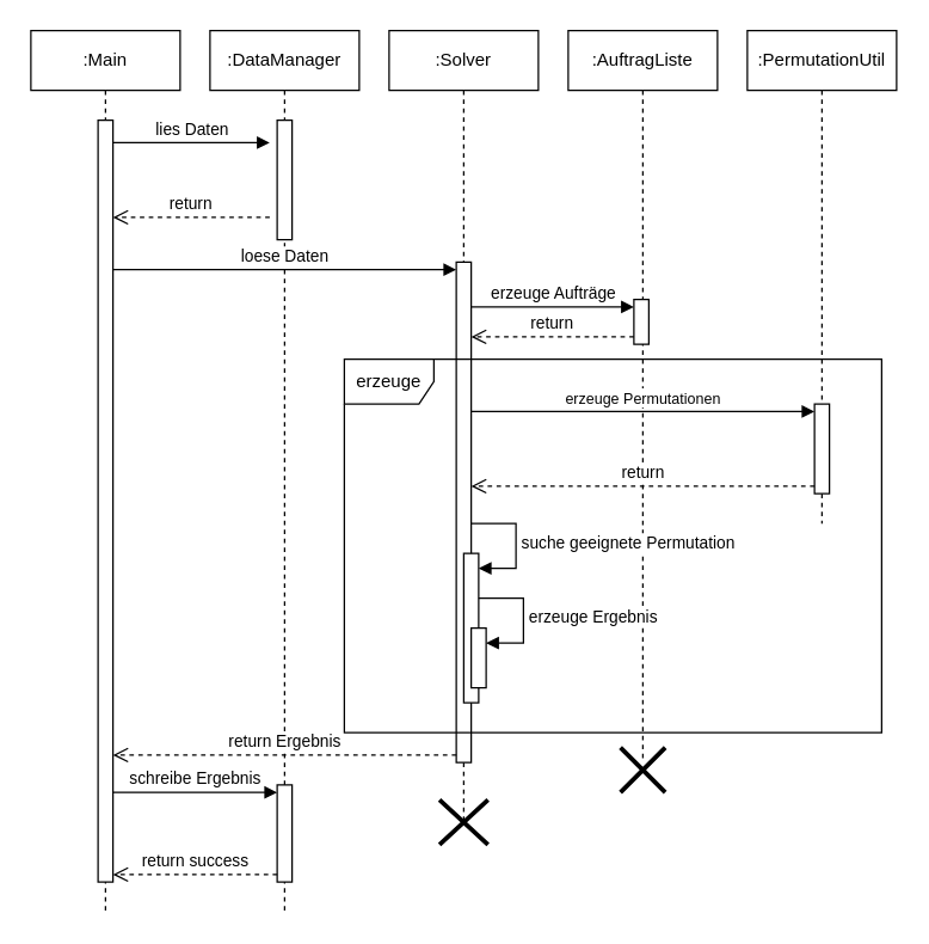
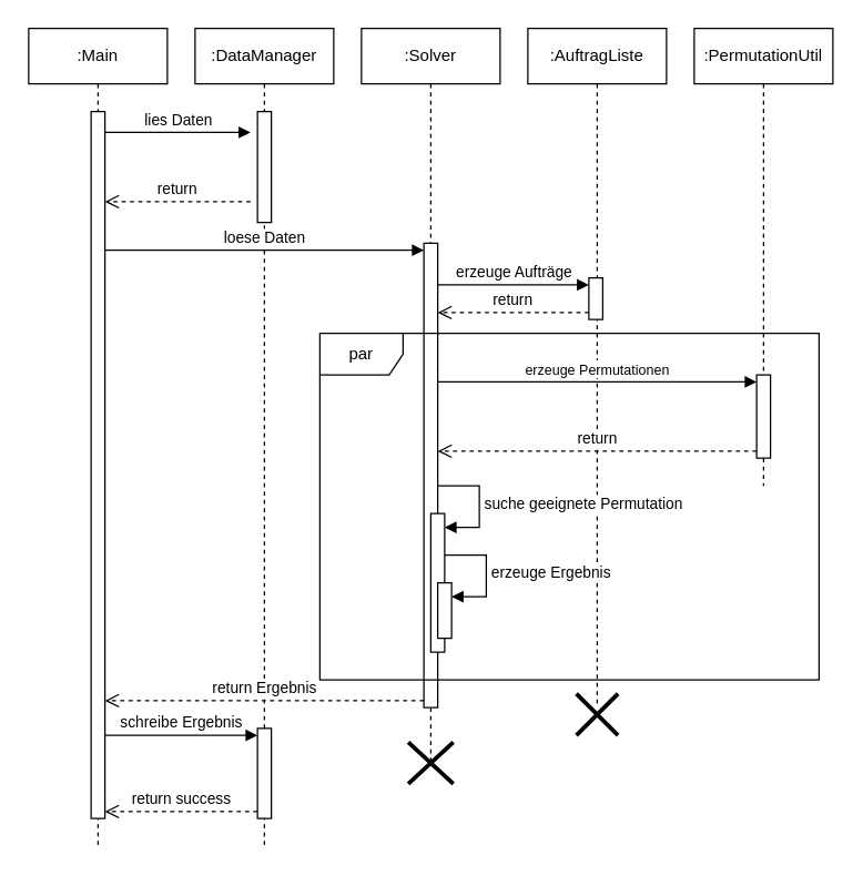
- <mxCell id="18" value="erzeuge" style="shape=umlFrame;whiteSpace=wrap;html=1;pointerEvents=0;" vertex="1" parent="1"><mxGeometry x="230" y="240" width="360" height="250" as="geometry" /></mxCell>
+ <mxCell id="18" value="par" style="shape=umlFrame;whiteSpace=wrap;html=1;pointerEvents=0;" vertex="1" parent="1"><mxGeometry x="230" y="240" width="360" height="250" as="geometry" /></mxCell>
